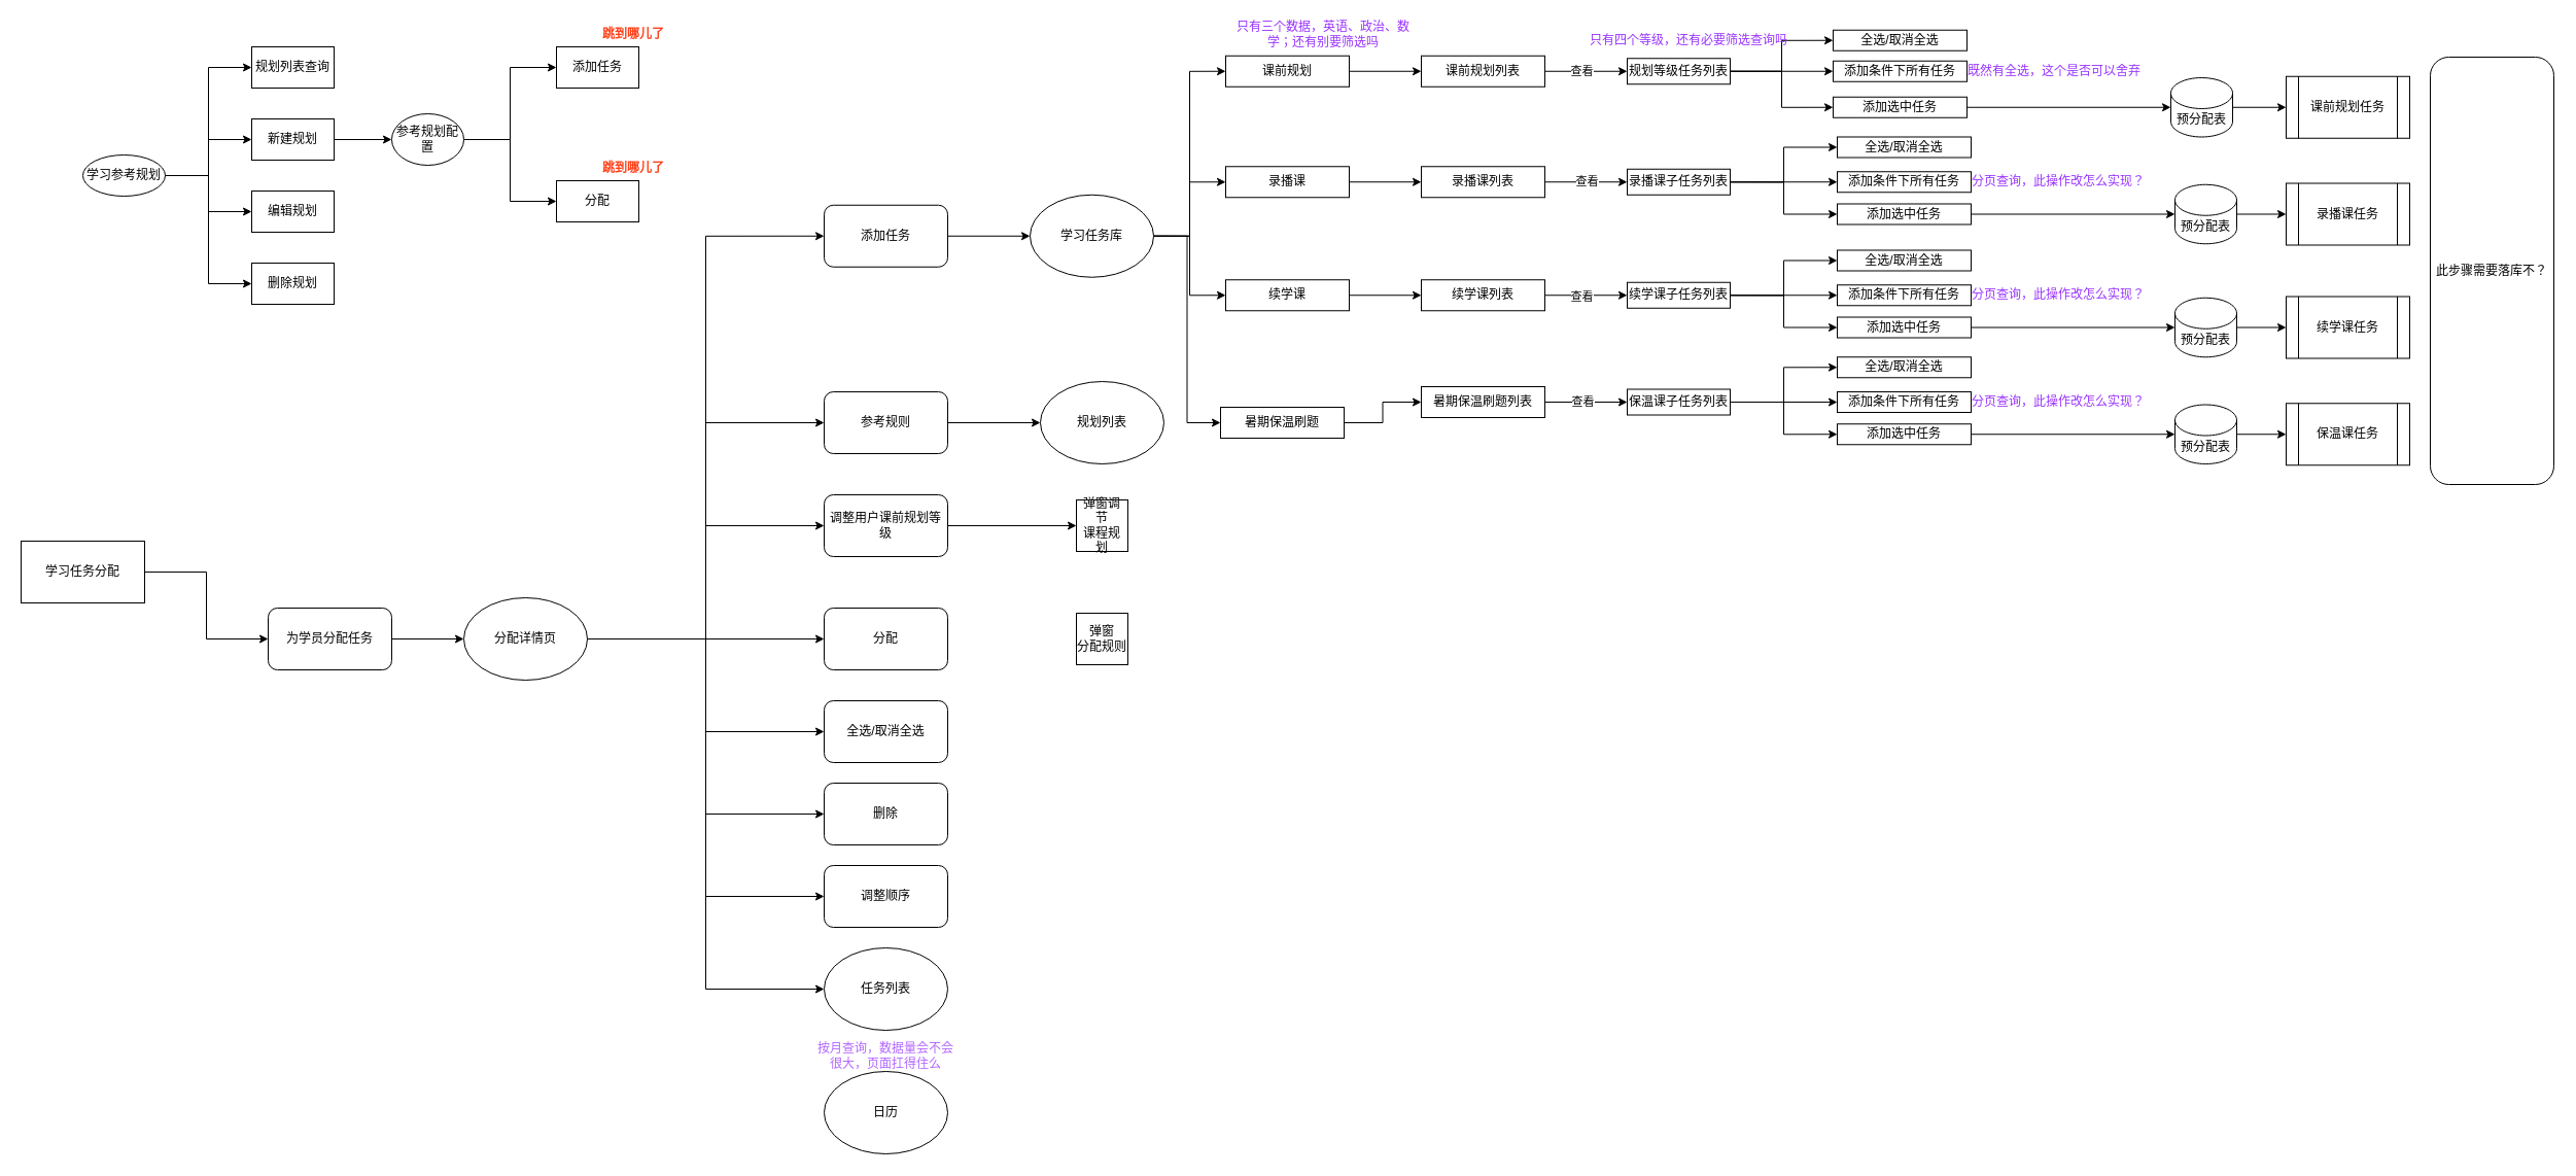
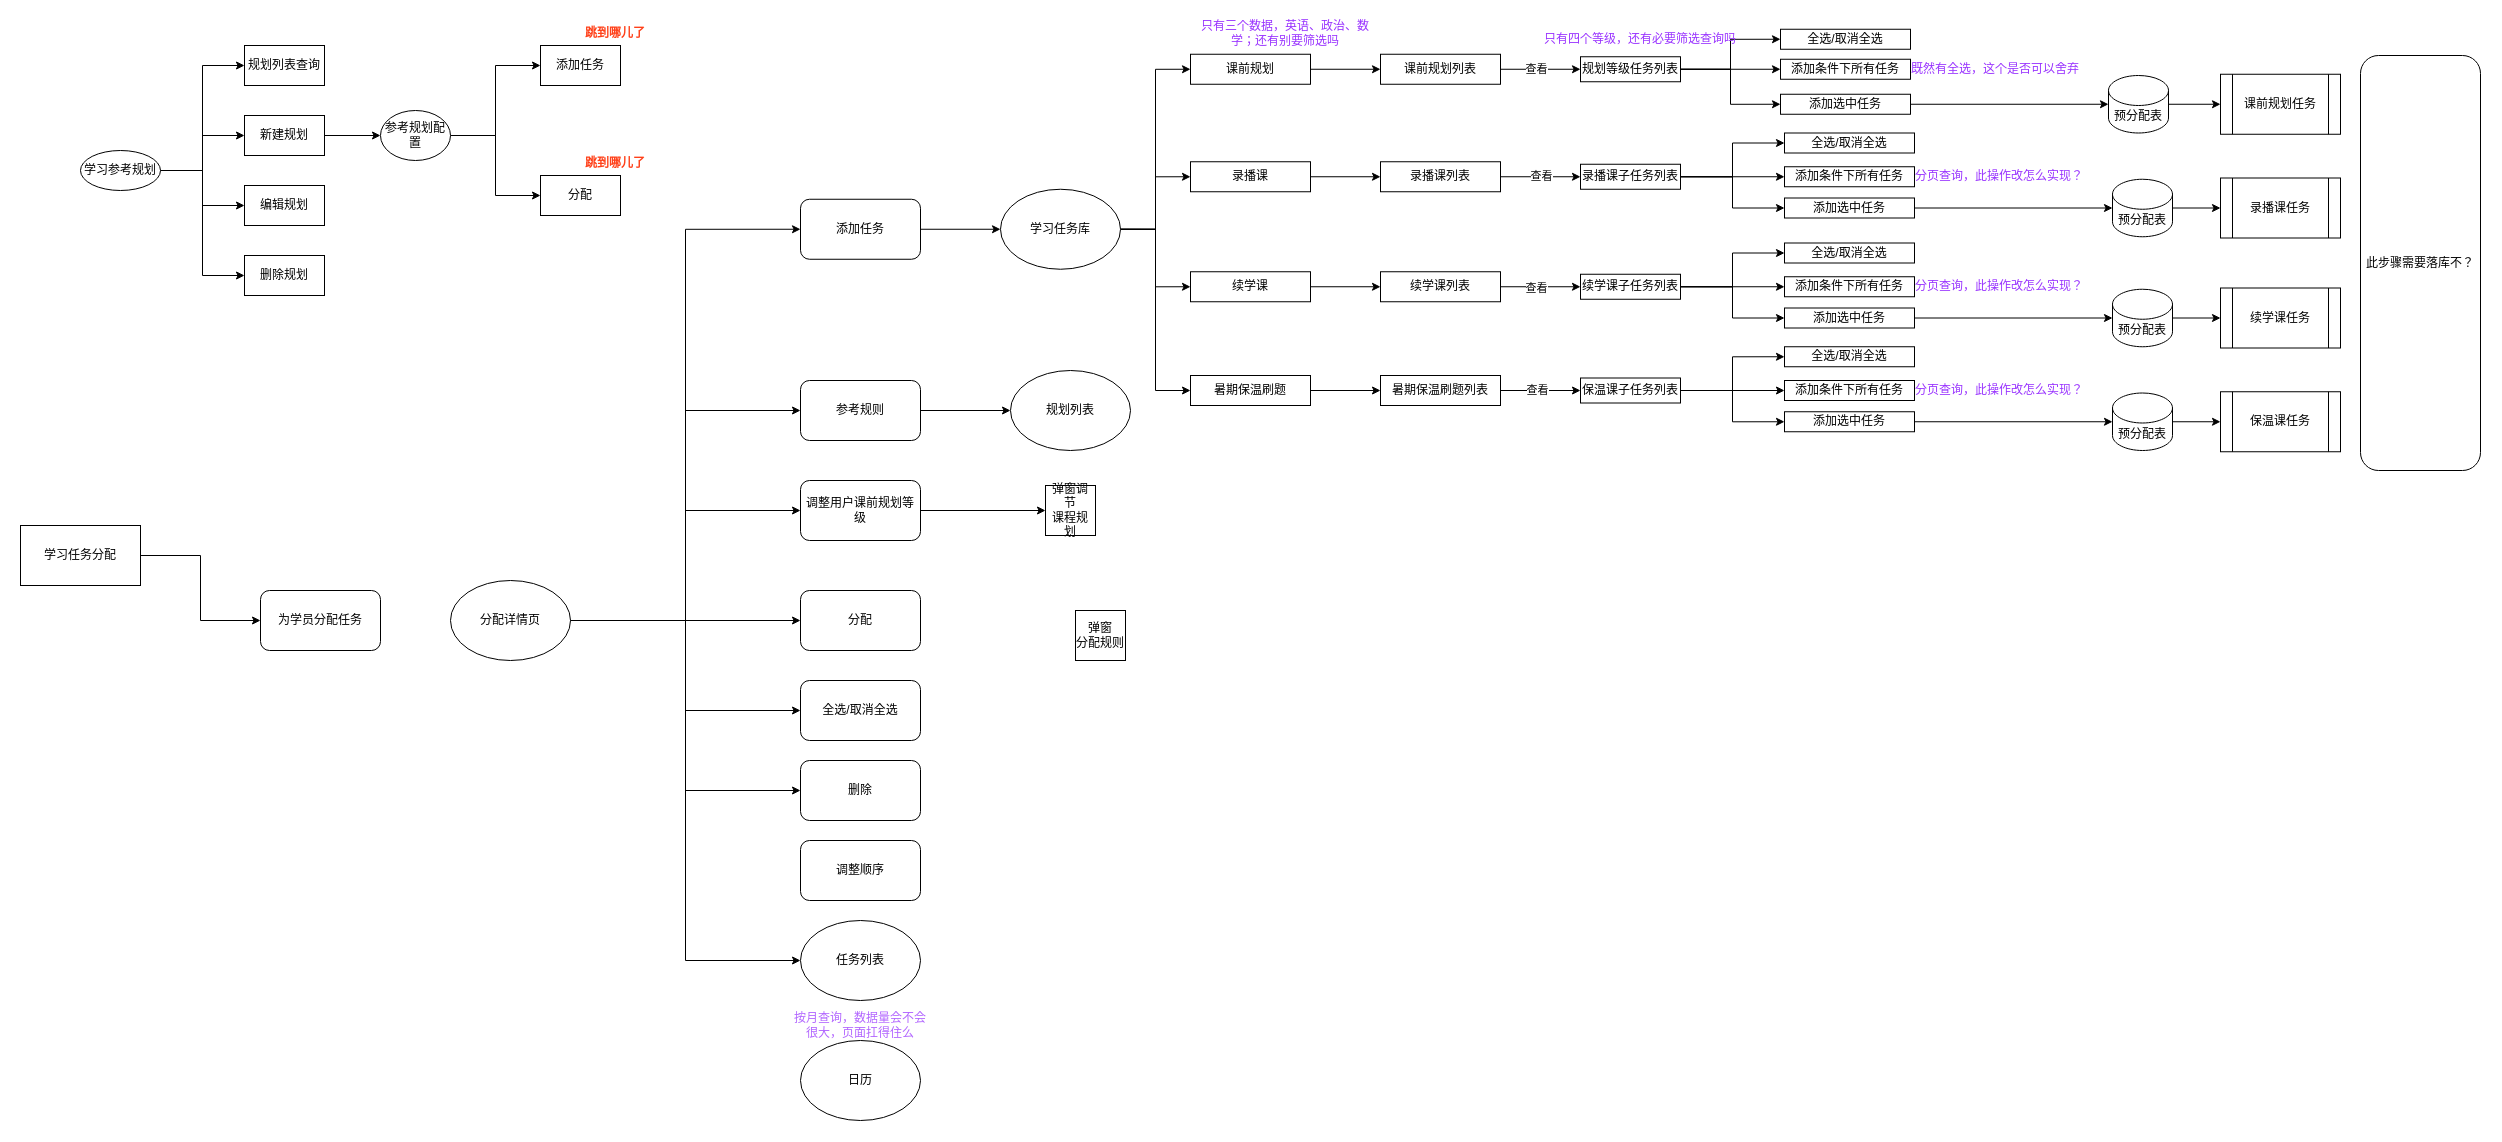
- <mxCell id="57" value="暑期保温刷题" style="rounded=0;whiteSpace=wrap;html=1;" vertex="1" parent="1"><mxGeometry x="1185" y="395" width="120" height="30" as="geometry" /></mxCell>
+ <mxCell id="57" value="暑期保温刷题" style="rounded=0;whiteSpace=wrap;html=1;" vertex="1" parent="1"><mxGeometry x="1190" y="375" width="120" height="30" as="geometry" /></mxCell>
- <mxCell id="21" style="edgeStyle=orthogonalEdgeStyle;rounded=0;orthogonalLoop=1;jettySize=auto;html=1;exitX=1;exitY=0.5;exitDx=0;exitDy=0;" edge="1" parent="1" source="22" target="31"><mxGeometry relative="1" as="geometry" /></mxCell>
- <mxCell id="49" value="弹窗&lt;div&gt;分配规则&lt;/div&gt;" style="whiteSpace=wrap;html=1;aspect=fixed;" vertex="1" parent="1"><mxGeometry x="1045" y="595" width="50" height="50" as="geometry" /></mxCell>
+ <mxCell id="49" value="弹窗&lt;div&gt;分配规则&lt;/div&gt;" style="whiteSpace=wrap;html=1;aspect=fixed;" vertex="1" parent="1"><mxGeometry x="1075" y="610" width="50" height="50" as="geometry" /></mxCell>
- <mxCell id="28" style="edgeStyle=orthogonalEdgeStyle;rounded=0;orthogonalLoop=1;jettySize=auto;html=1;exitX=1;exitY=0.5;exitDx=0;exitDy=0;entryX=0;entryY=0.5;entryDx=0;entryDy=0;" edge="1" parent="1" source="31" target="41"><mxGeometry relative="1" as="geometry" /></mxCell>
